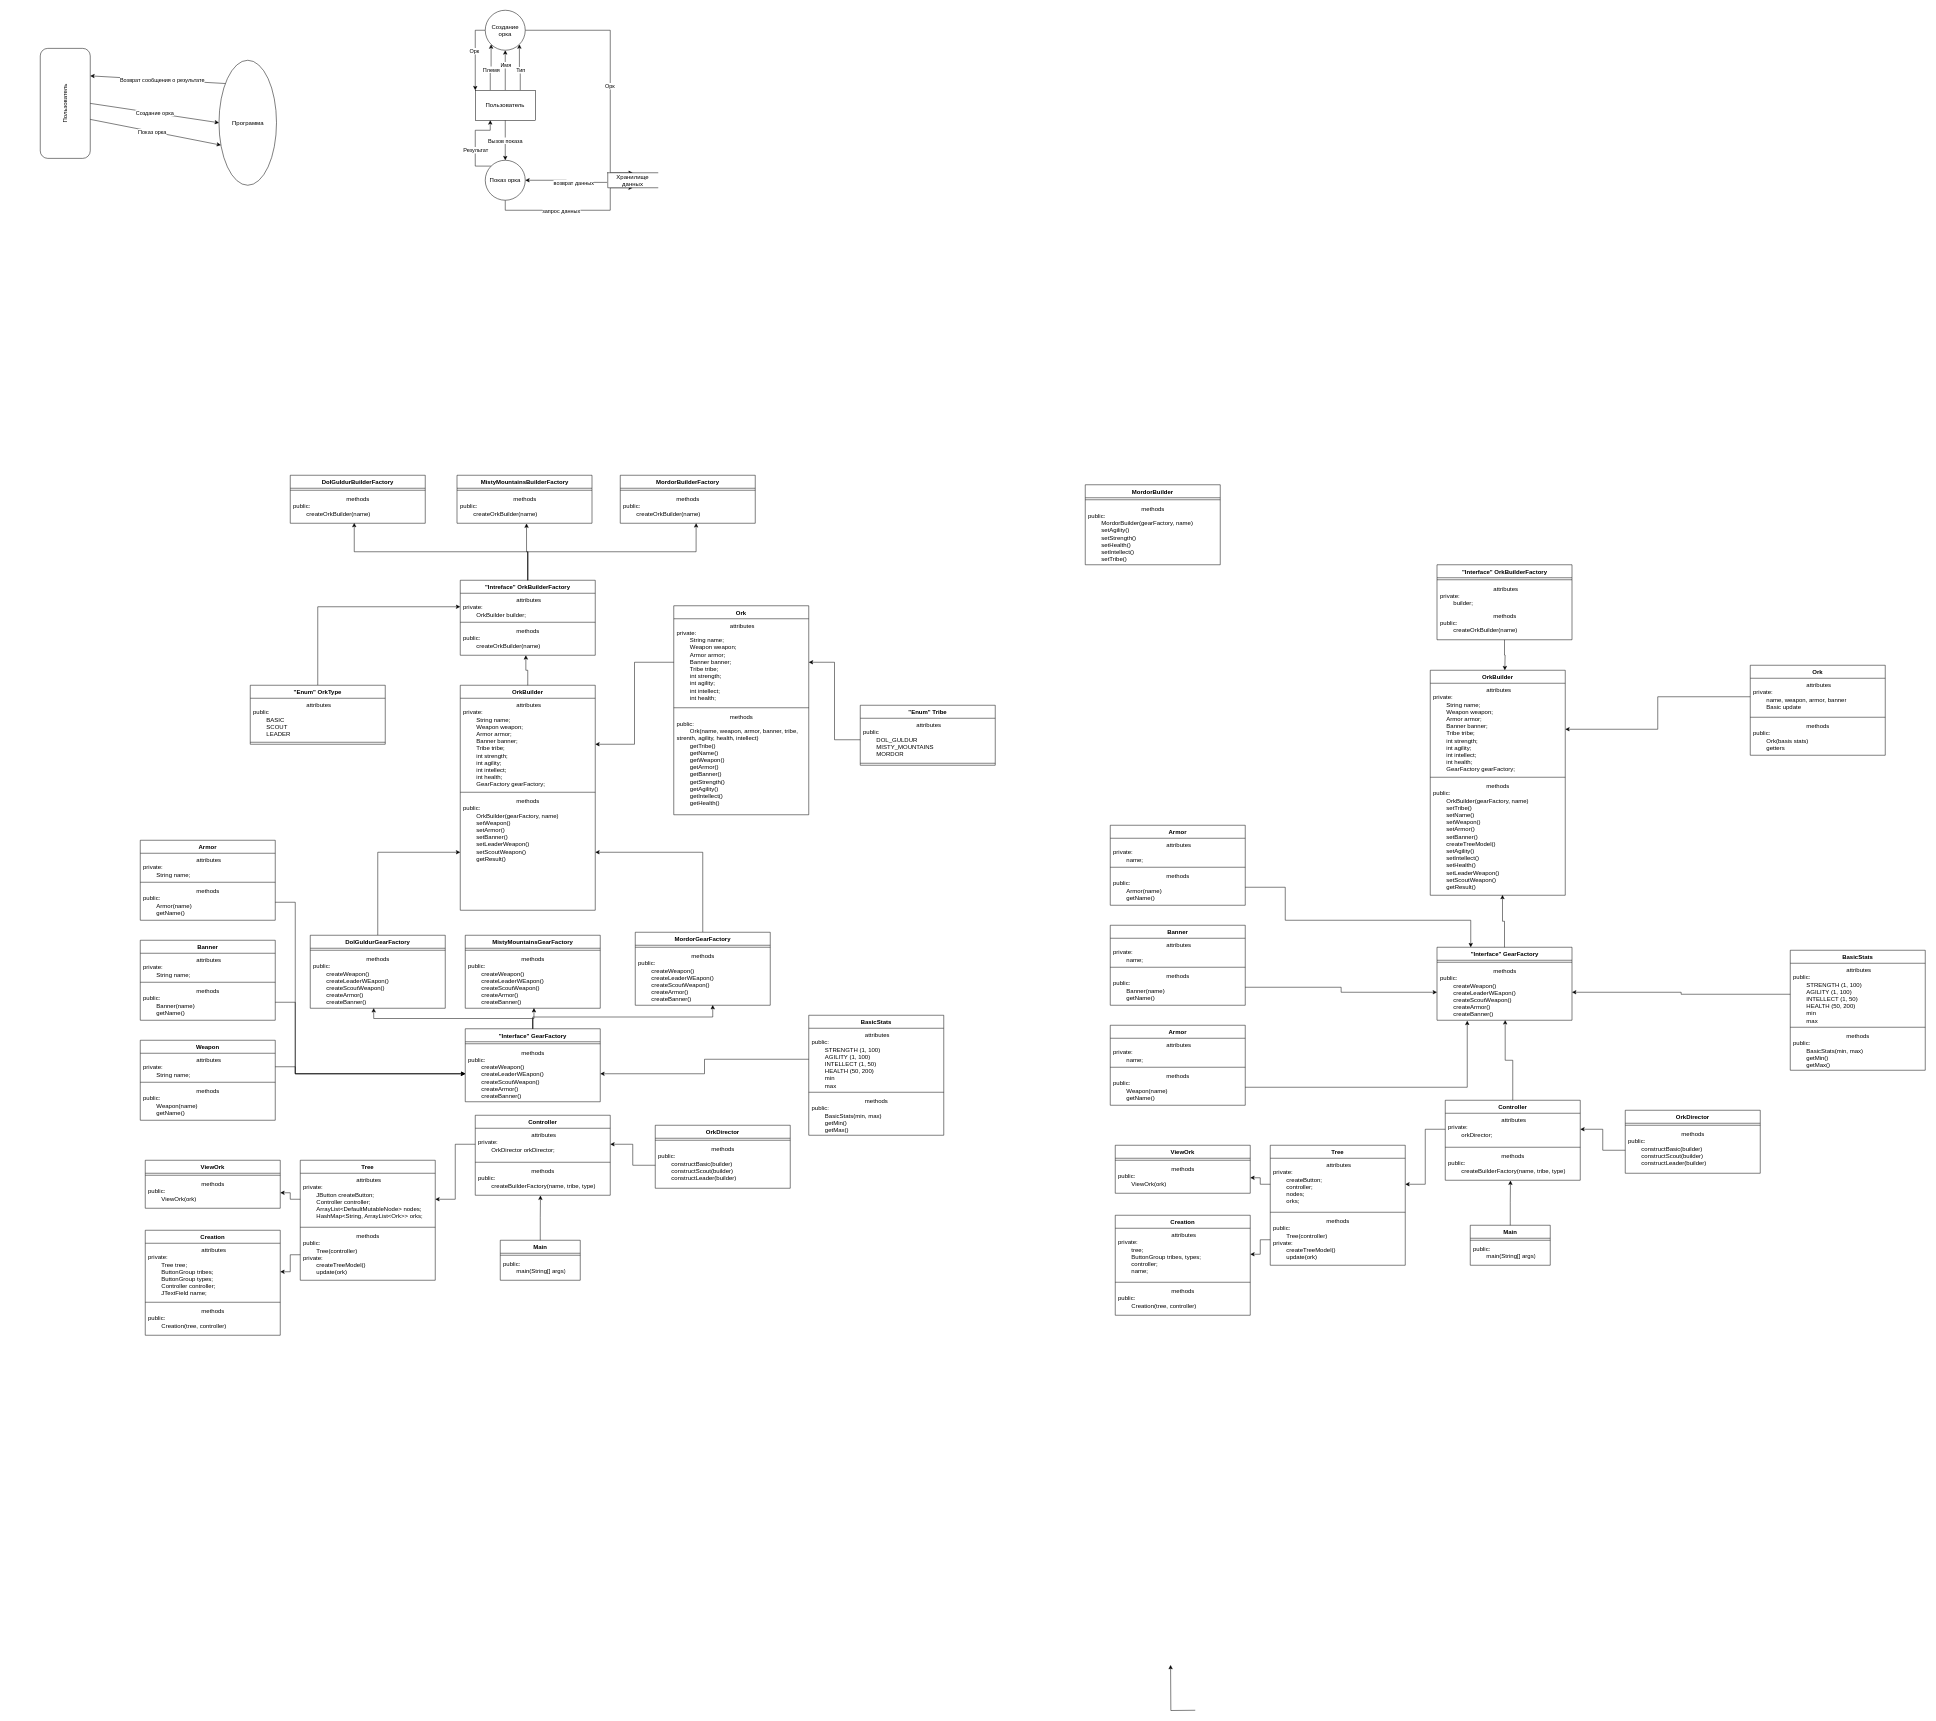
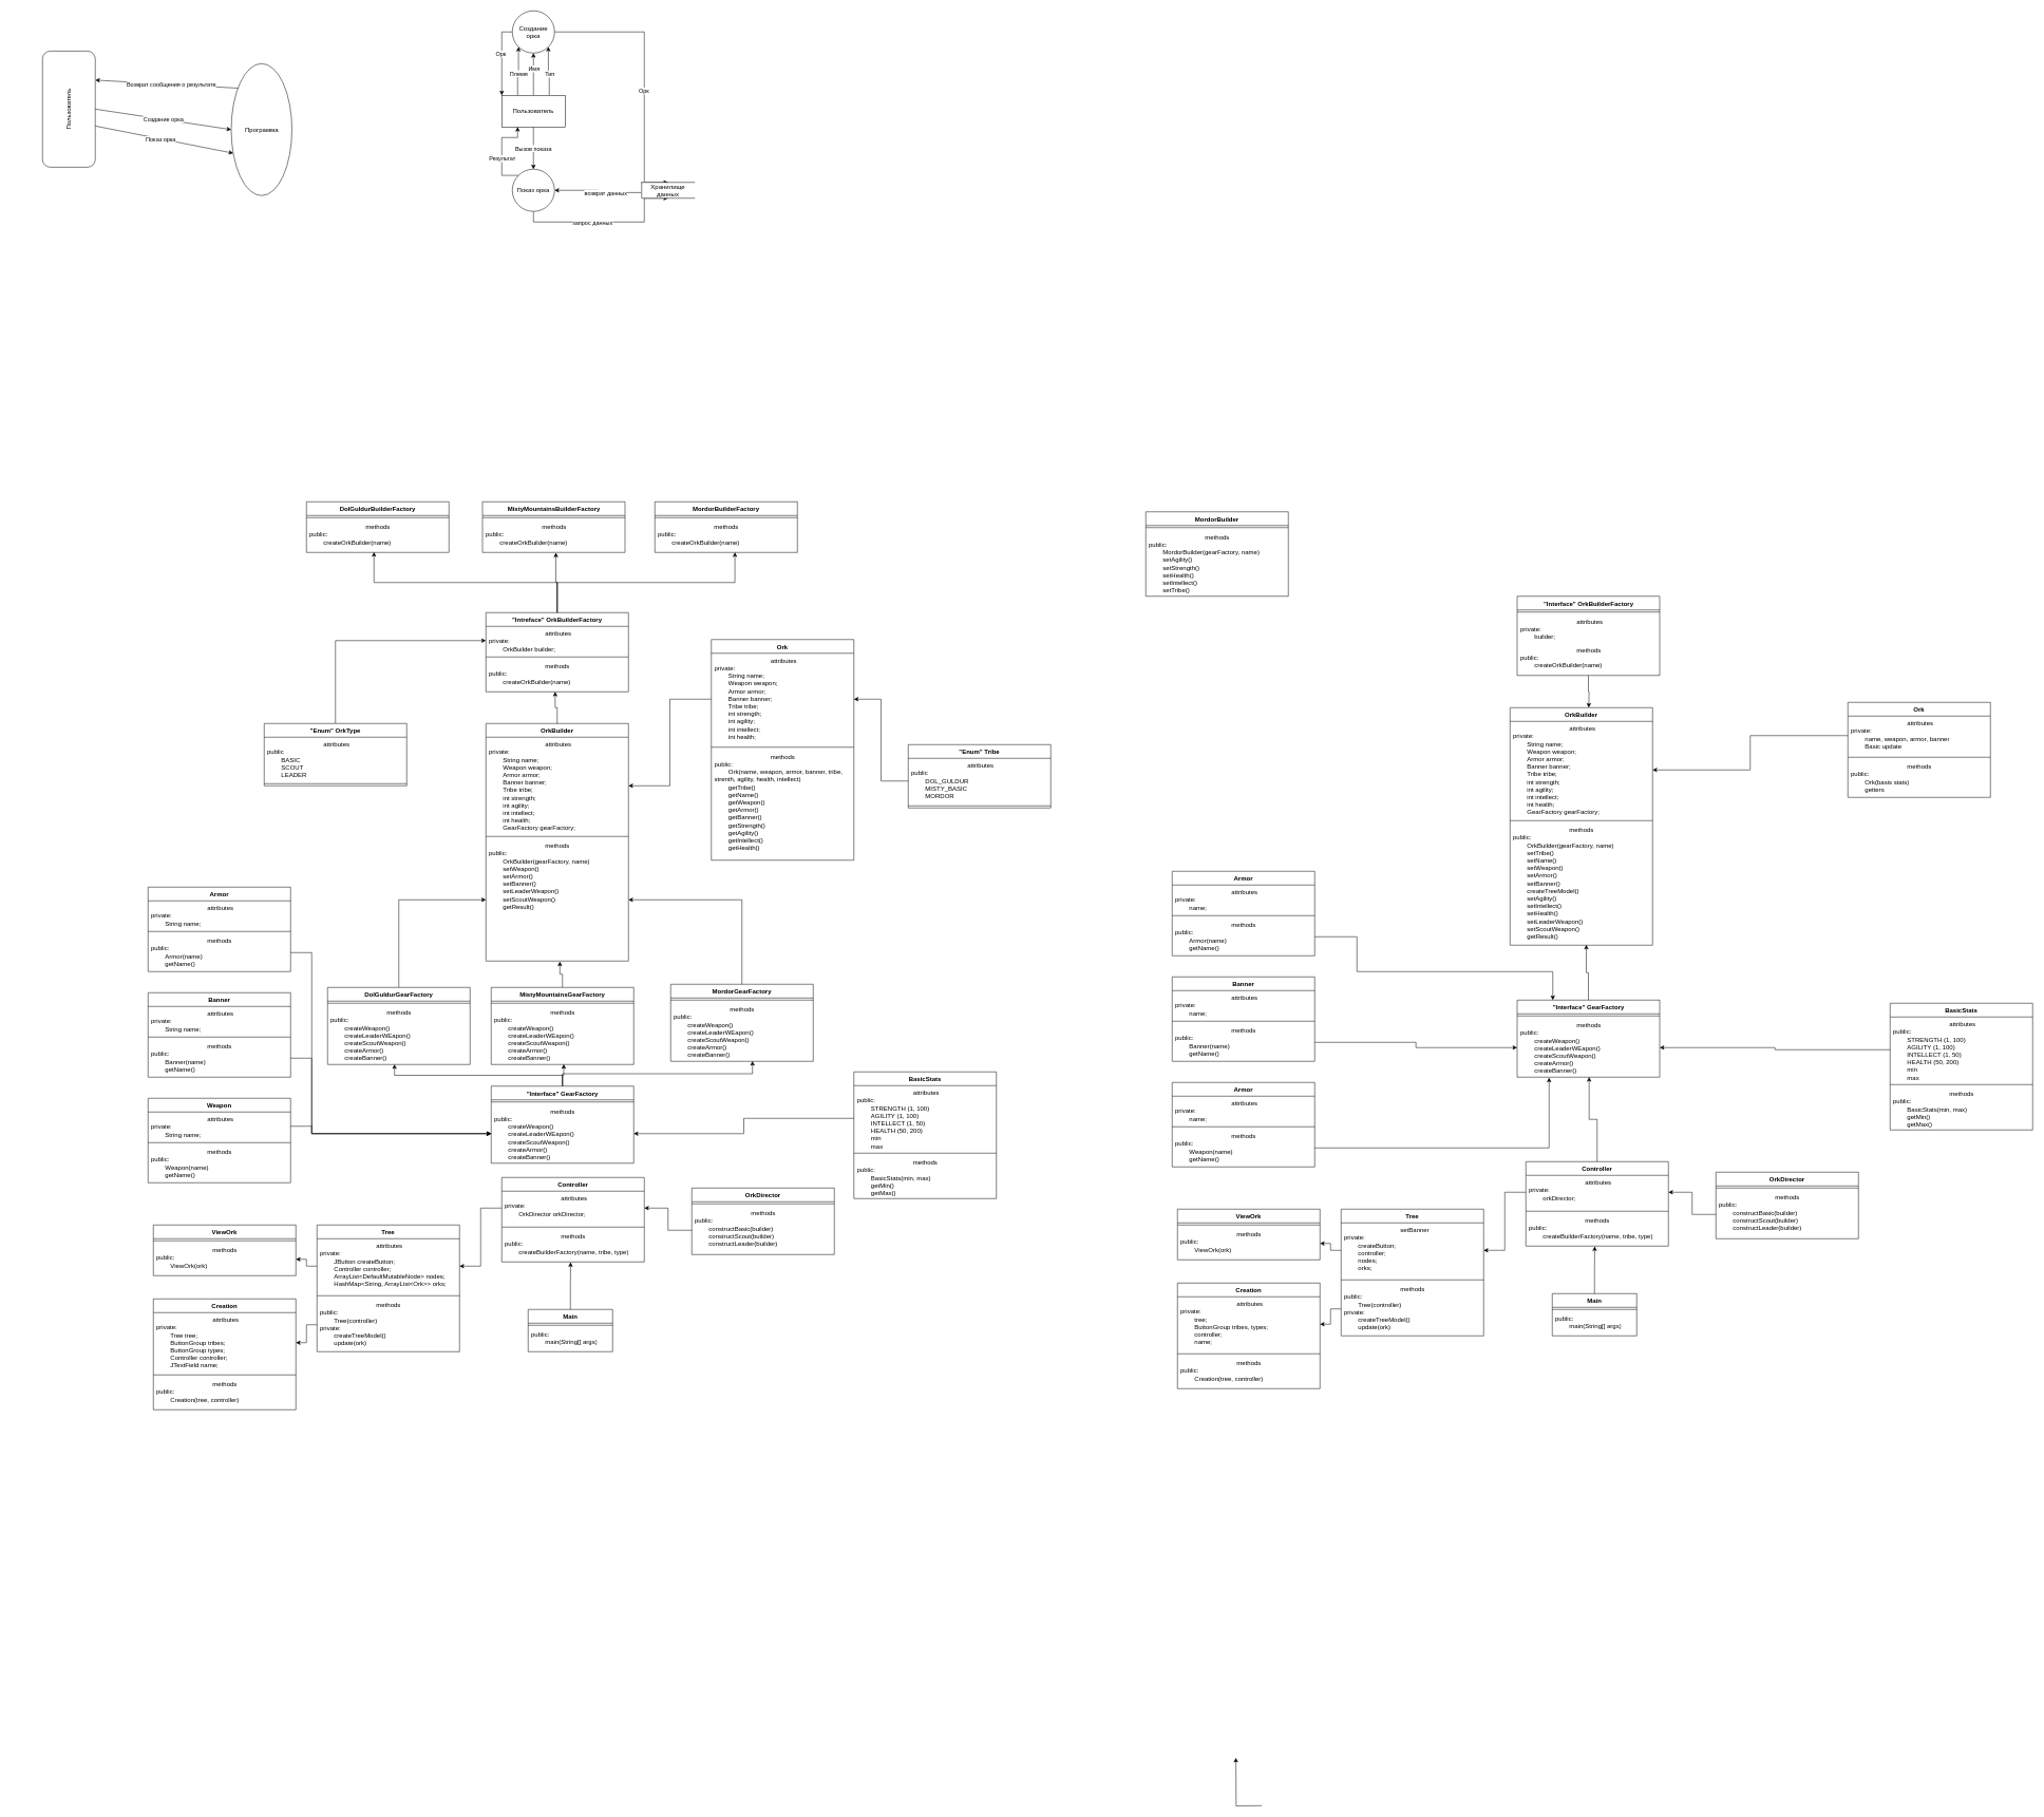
- <mxCell id="40" value="&amp;nbsp; &amp;nbsp; &amp;nbsp; &amp;nbsp; &amp;nbsp; &amp;nbsp; &amp;nbsp; &amp;nbsp;&lt;span style=&quot;white-space: pre;&quot;&gt;&#09;&lt;/span&gt;&lt;span style=&quot;white-space: pre;&quot;&gt;&#09;&lt;/span&gt;&lt;span style=&quot;white-space: pre;&quot;&gt;&#09;&lt;/span&gt;attributes&lt;div&gt;public&lt;span style=&quot;white-space: pre;&quot;&gt;&#09;&lt;/span&gt;&lt;/div&gt;&lt;div&gt;&lt;span style=&quot;white-space: pre;&quot;&gt;&#09;&lt;/span&gt;DOL_GULDUR&lt;/div&gt;&lt;div&gt;&lt;span style=&quot;white-space: pre;&quot;&gt;&#09;&lt;/span&gt;MISTY_MOUNTAINS&lt;br&gt;&lt;/div&gt;&lt;div&gt;&lt;span style=&quot;white-space: pre;&quot;&gt;&#09;&lt;/span&gt;MORDOR&lt;br&gt;&lt;/div&gt;" style="text;strokeColor=none;fillColor=none;align=left;verticalAlign=top;spacingLeft=4;spacingRight=4;overflow=hidden;rotatable=0;points=[[0,0.5],[1,0.5]];portConstraint=eastwest;whiteSpace=wrap;html=1;" parent="39" vertex="1"><mxGeometry y="26" width="270" height="86" as="geometry" /></mxCell>
+ <mxCell id="40" value="&amp;nbsp; &amp;nbsp; &amp;nbsp; &amp;nbsp; &amp;nbsp; &amp;nbsp; &amp;nbsp; &amp;nbsp;&lt;span style=&quot;white-space: pre;&quot;&gt;&#09;&lt;/span&gt;&lt;span style=&quot;white-space: pre;&quot;&gt;&#09;&lt;/span&gt;&lt;span style=&quot;white-space: pre;&quot;&gt;&#09;&lt;/span&gt;attributes&lt;div&gt;public&lt;span style=&quot;white-space: pre;&quot;&gt;&#09;&lt;/span&gt;&lt;/div&gt;&lt;div&gt;&lt;span style=&quot;white-space: pre;&quot;&gt;&#09;&lt;/span&gt;DOL_GULDUR&lt;/div&gt;&lt;div&gt;&lt;span style=&quot;white-space: pre;&quot;&gt;&#09;&lt;/span&gt;MISTY_BASIC&lt;br&gt;&lt;/div&gt;&lt;div&gt;&lt;span style=&quot;white-space: pre;&quot;&gt;&#09;&lt;/span&gt;MORDOR&lt;br&gt;&lt;/div&gt;" style="text;strokeColor=none;fillColor=none;align=left;verticalAlign=top;spacingLeft=4;spacingRight=4;overflow=hidden;rotatable=0;points=[[0,0.5],[1,0.5]];portConstraint=eastwest;whiteSpace=wrap;html=1;" parent="39" vertex="1"><mxGeometry y="26" width="270" height="86" as="geometry" /></mxCell>
+ <mxCell id="185" style="edgeStyle=orthogonalEdgeStyle;rounded=0;orthogonalLoop=1;jettySize=auto;html=1;exitX=0.5;exitY=0;exitDx=0;exitDy=0;entryX=0.519;entryY=1.004;entryDx=0;entryDy=0;entryPerimeter=0;" parent="1" source="82" target="35" edge="1"><mxGeometry relative="1" as="geometry" /></mxCell>
- <mxCell id="125" value="&amp;nbsp; &amp;nbsp; &amp;nbsp; &amp;nbsp; &amp;nbsp; &amp;nbsp; &amp;nbsp; &amp;nbsp;&lt;span style=&quot;white-space: pre;&quot;&gt;&#09;&lt;/span&gt;&lt;span style=&quot;white-space: pre;&quot;&gt;&#09;&lt;/span&gt;&lt;span style=&quot;white-space: pre;&quot;&gt;&#09;&lt;/span&gt;attributes&lt;div&gt;private:&amp;nbsp;&lt;/div&gt;&lt;div&gt;&lt;span style=&quot;white-space: pre;&quot;&gt;&#09;&lt;/span&gt;createButton;&lt;/div&gt;&lt;div&gt;&lt;span style=&quot;white-space: pre;&quot;&gt;&#09;&lt;/span&gt;controller;&lt;/div&gt;&lt;div&gt;&lt;span style=&quot;white-space: pre;&quot;&gt;&#09;&lt;/span&gt;nodes;&lt;/div&gt;&lt;div&gt;&lt;span style=&quot;white-space: pre;&quot;&gt;&#09;&lt;/span&gt;orks;&lt;/div&gt;" style="text;strokeColor=none;fillColor=none;align=left;verticalAlign=top;spacingLeft=4;spacingRight=4;overflow=hidden;rotatable=0;points=[[0,0.5],[1,0.5]];portConstraint=eastwest;whiteSpace=wrap;html=1;" parent="124" vertex="1"><mxGeometry y="26" width="270" height="104" as="geometry" /></mxCell>
+ <mxCell id="125" value="&amp;nbsp; &amp;nbsp; &amp;nbsp; &amp;nbsp; &amp;nbsp; &amp;nbsp; &amp;nbsp; &amp;nbsp;&lt;span style=&quot;white-space: pre;&quot;&gt;&#09;&lt;/span&gt;&lt;span style=&quot;white-space: pre;&quot;&gt;&#09;&lt;/span&gt;&lt;span style=&quot;white-space: pre;&quot;&gt;&#09;&lt;/span&gt;setBanner&lt;div&gt;private:&amp;nbsp;&lt;/div&gt;&lt;div&gt;&lt;span style=&quot;white-space: pre;&quot;&gt;&#09;&lt;/span&gt;createButton;&lt;/div&gt;&lt;div&gt;&lt;span style=&quot;white-space: pre;&quot;&gt;&#09;&lt;/span&gt;controller;&lt;/div&gt;&lt;div&gt;&lt;span style=&quot;white-space: pre;&quot;&gt;&#09;&lt;/span&gt;nodes;&lt;/div&gt;&lt;div&gt;&lt;span style=&quot;white-space: pre;&quot;&gt;&#09;&lt;/span&gt;orks;&lt;/div&gt;" style="text;strokeColor=none;fillColor=none;align=left;verticalAlign=top;spacingLeft=4;spacingRight=4;overflow=hidden;rotatable=0;points=[[0,0.5],[1,0.5]];portConstraint=eastwest;whiteSpace=wrap;html=1;" parent="124" vertex="1"><mxGeometry y="26" width="270" height="104" as="geometry" /></mxCell>
